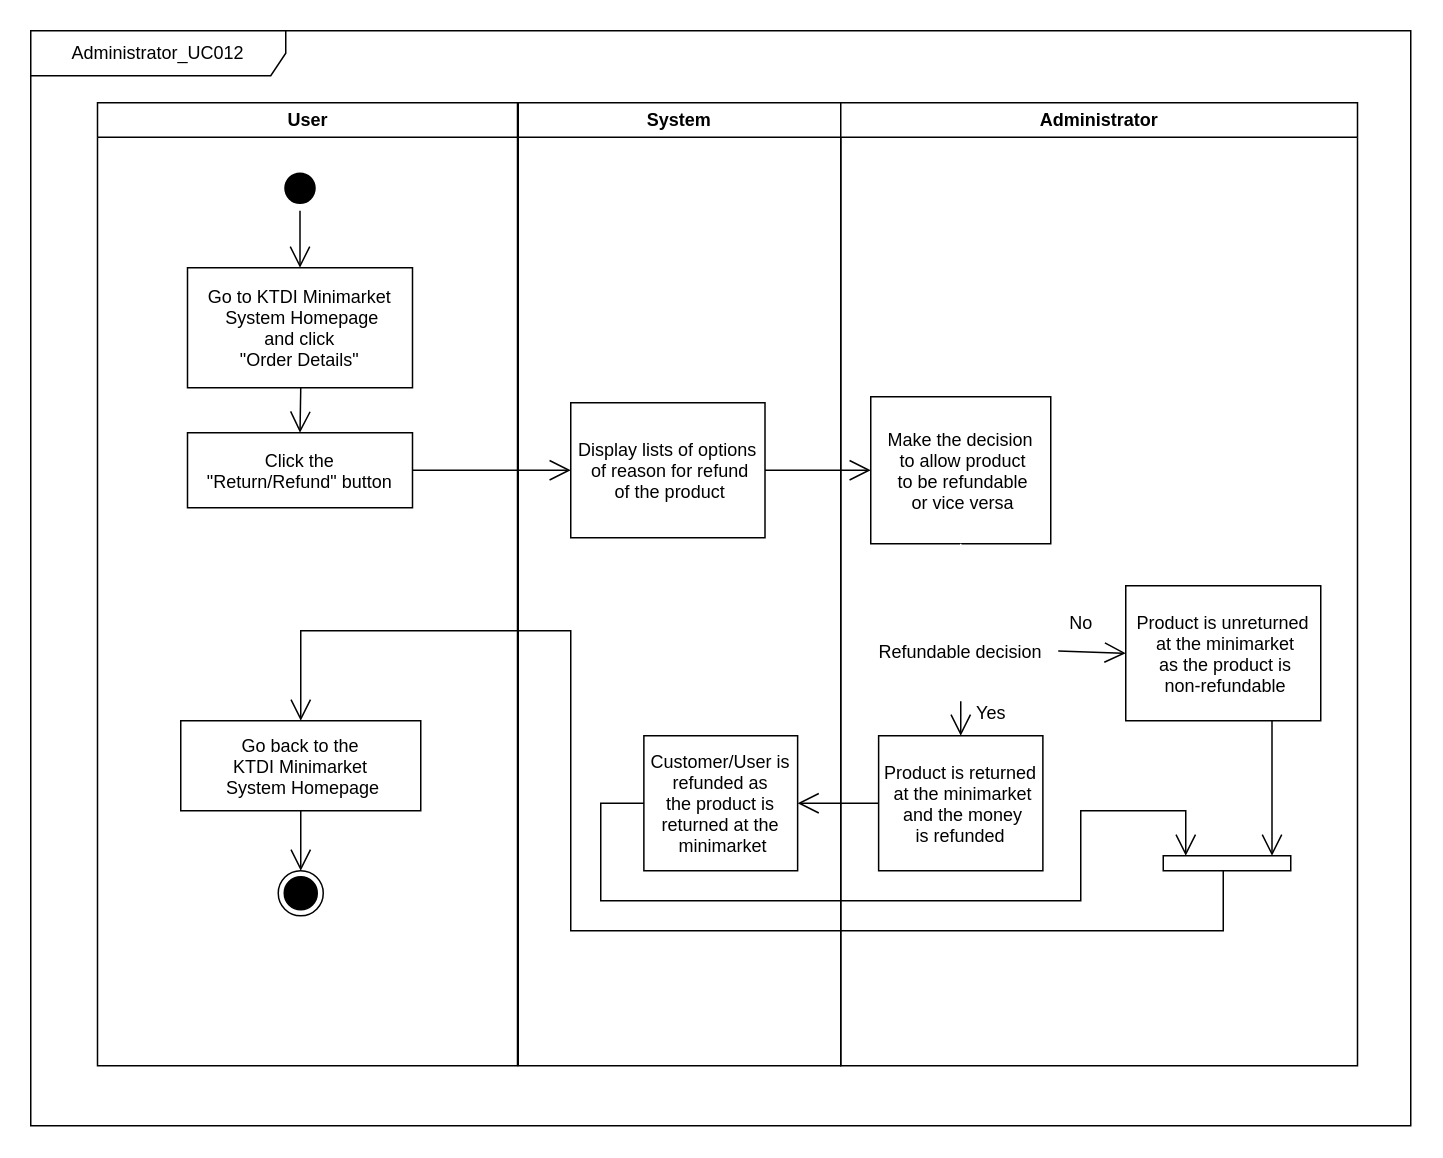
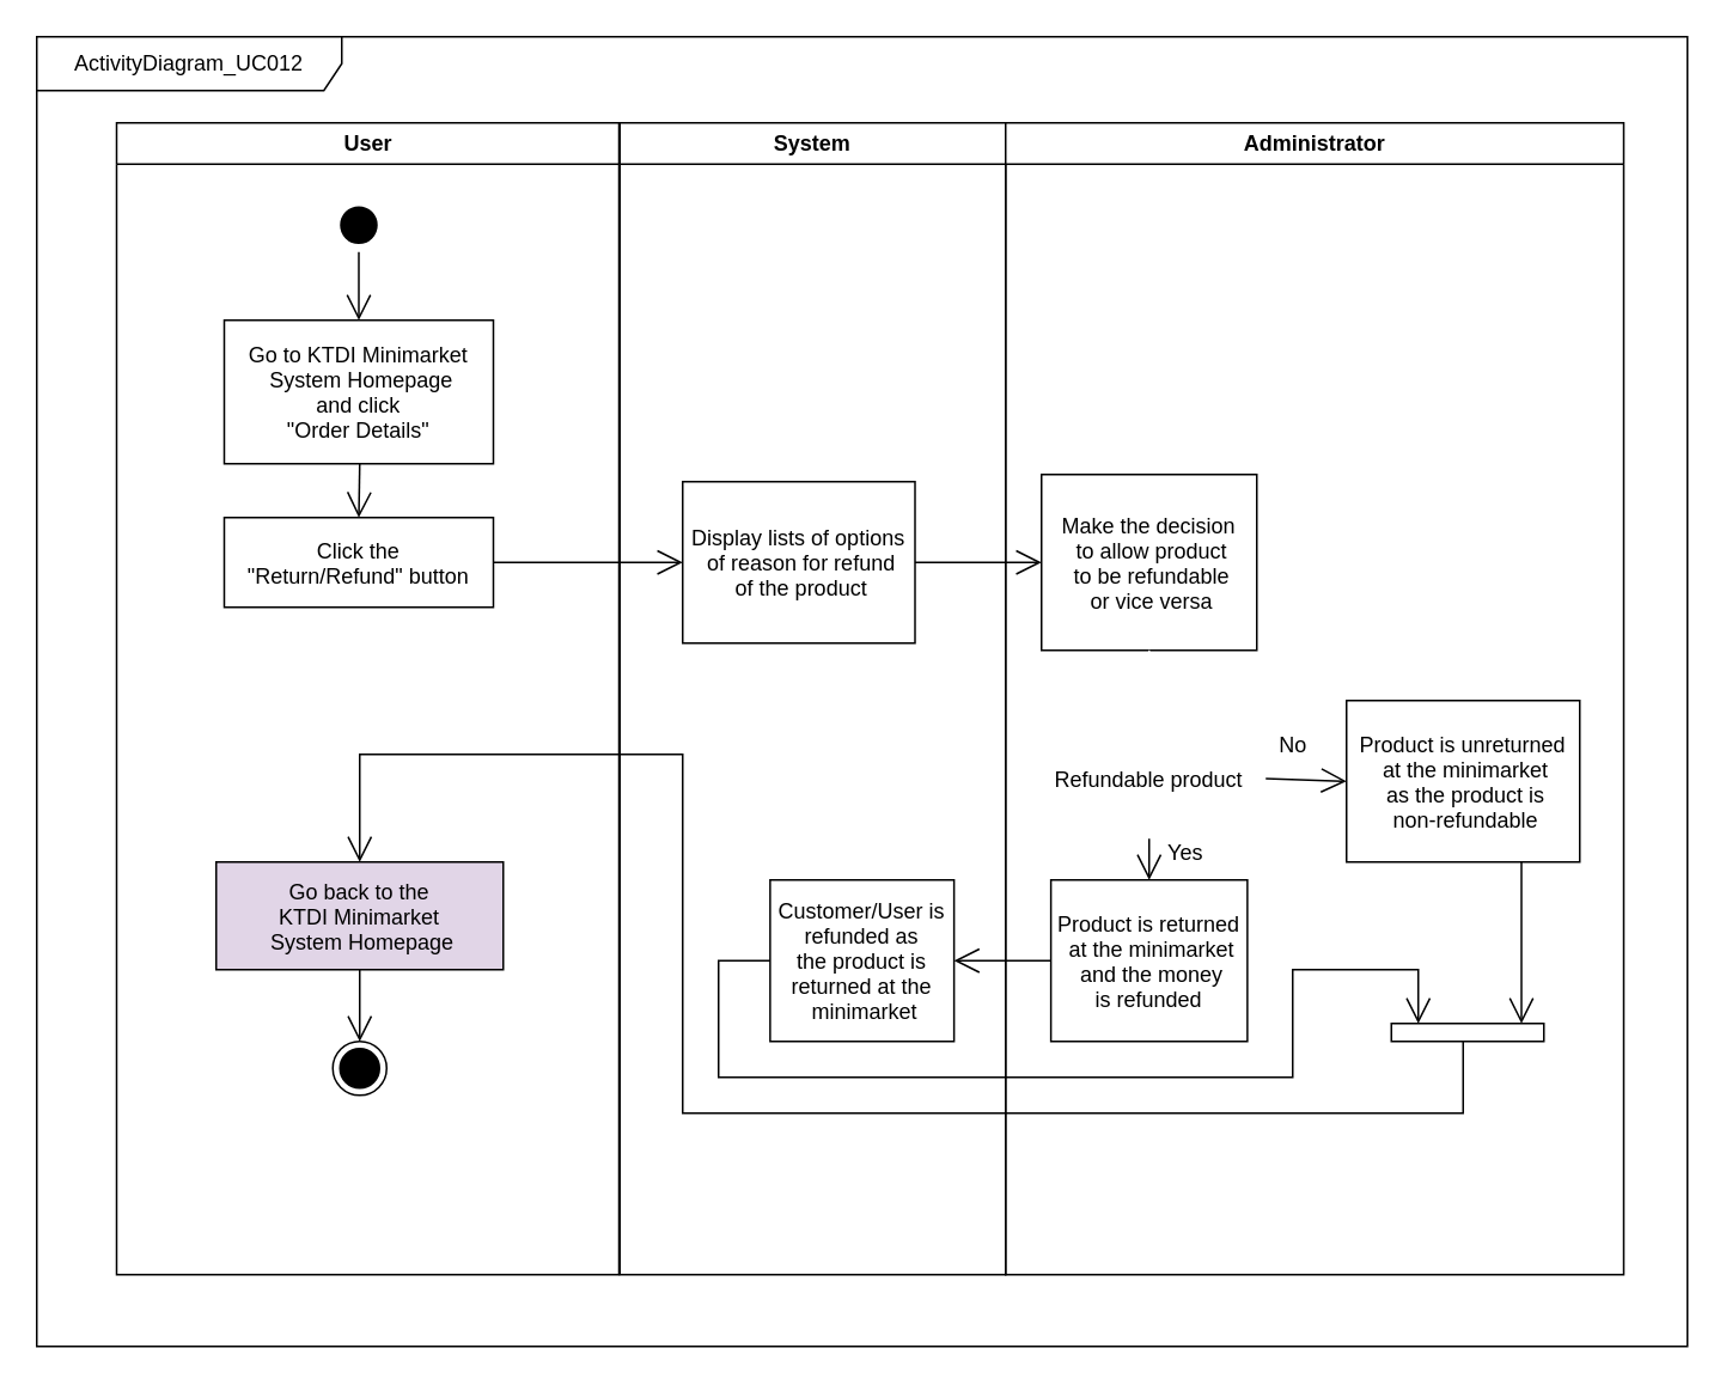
- <mxCell id="11" value="&lt;font color=&quot;#000000&quot;&gt;Administrator_UC012&lt;/font&gt;" style="shape=umlFrame;whiteSpace=wrap;html=1;pointerEvents=0;width=170;height=30;fillColor=none;" parent="1" vertex="1"><mxGeometry x="20" y="20" width="920" height="730" as="geometry" /></mxCell>
+ <mxCell id="11" value="&lt;font color=&quot;#000000&quot;&gt;ActivityDiagram_UC012&lt;/font&gt;" style="shape=umlFrame;whiteSpace=wrap;html=1;pointerEvents=0;width=170;height=30;fillColor=none;" parent="1" vertex="1"><mxGeometry x="20" y="20" width="920" height="730" as="geometry" /></mxCell>
- <mxCell id="14" value="Refundable decision" style="rhombus;fillColor=default;strokeColor=#FFFFFF;" parent="1" vertex="1"><mxGeometry x="575" y="400" width="130" height="67" as="geometry" /></mxCell>
+ <mxCell id="14" value="Refundable product" style="rhombus;fillColor=default;strokeColor=#FFFFFF;" parent="1" vertex="1"><mxGeometry x="575" y="400" width="130" height="67" as="geometry" /></mxCell>
- <mxCell id="16" value="Go back to the&#10;KTDI Minimarket&#10; System Homepage" style="" parent="1" vertex="1"><mxGeometry x="120" y="480" width="160" height="60" as="geometry" /></mxCell>
+ <mxCell id="16" value="Go back to the&#10;KTDI Minimarket&#10; System Homepage" style="fillColor=#e1d5e7;" parent="1" vertex="1"><mxGeometry x="120" y="480" width="160" height="60" as="geometry" /></mxCell>
